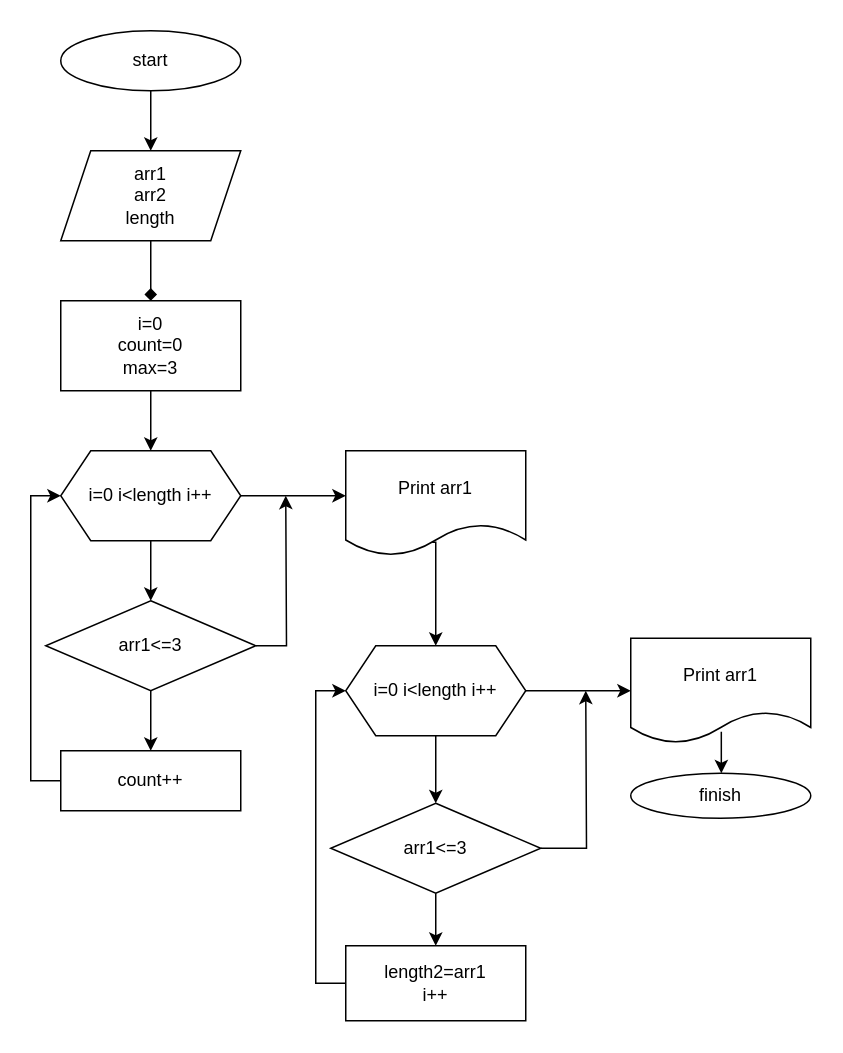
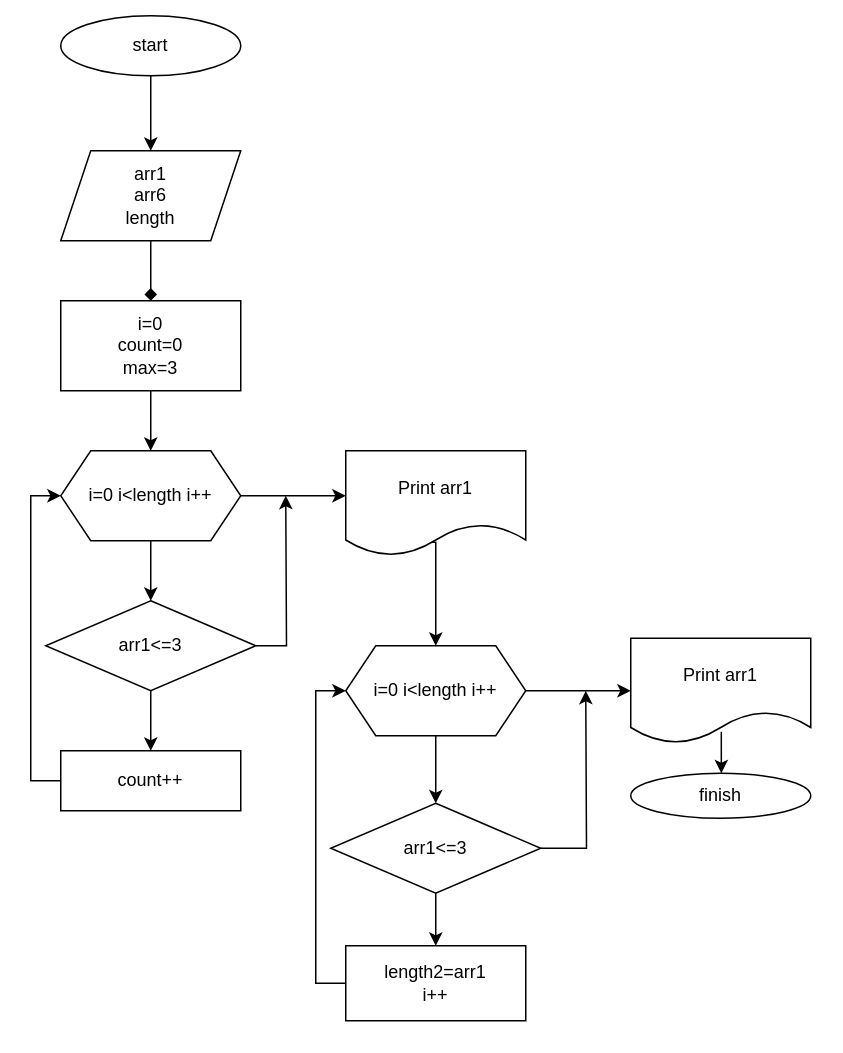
- <mxCell id="2" value="start" style="ellipse;whiteSpace=wrap;html=1;" vertex="1" parent="1"><mxGeometry x="40" y="20" width="120" height="40" as="geometry" /></mxCell>
+ <mxCell id="2" value="start" style="ellipse;whiteSpace=wrap;html=1;" vertex="1" parent="1"><mxGeometry x="40" y="10" width="120" height="40" as="geometry" /></mxCell>
- <mxCell id="5" value="arr1&lt;br&gt;arr2&lt;br&gt;length" style="shape=parallelogram;perimeter=parallelogramPerimeter;whiteSpace=wrap;html=1;fixedSize=1;" vertex="1" parent="1"><mxGeometry x="40" y="100" width="120" height="60" as="geometry" /></mxCell>
+ <mxCell id="5" value="arr1&lt;br&gt;arr6&lt;br&gt;length" style="shape=parallelogram;perimeter=parallelogramPerimeter;whiteSpace=wrap;html=1;fixedSize=1;" vertex="1" parent="1"><mxGeometry x="40" y="100" width="120" height="60" as="geometry" /></mxCell>
